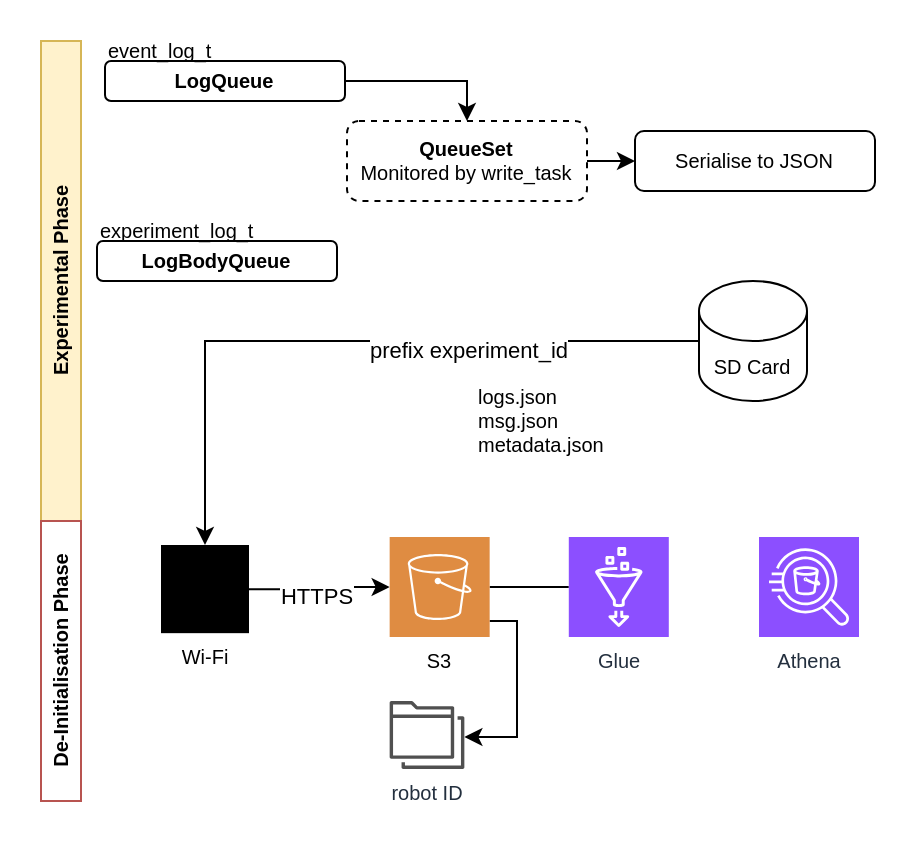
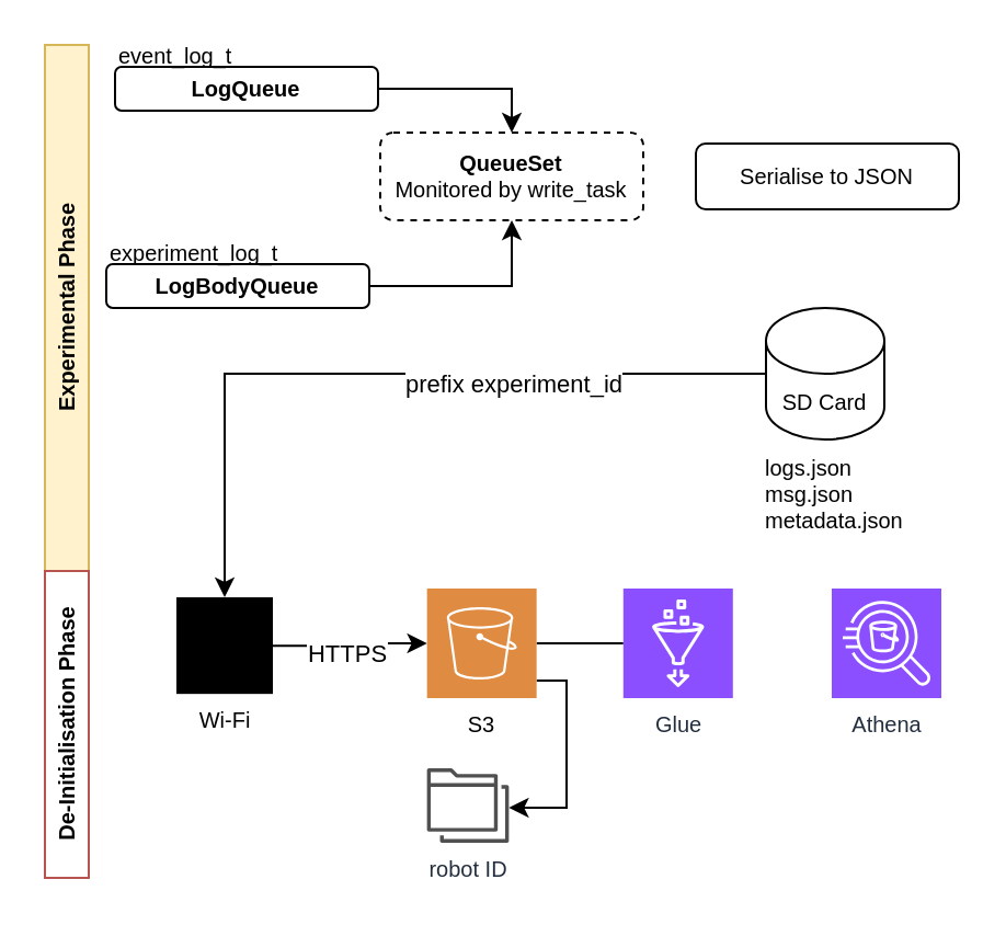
- <mxCell id="6" style="edgeStyle=orthogonalEdgeStyle;rounded=0;orthogonalLoop=1;jettySize=auto;html=1;fontSize=10;" parent="1" source="7" target="10" edge="1"><mxGeometry relative="1" as="geometry" /></mxCell>
+ <mxCell id="4" style="edgeStyle=orthogonalEdgeStyle;rounded=0;orthogonalLoop=1;jettySize=auto;html=1;entryX=0.5;entryY=1;entryDx=0;entryDy=0;fontSize=10;" parent="1" source="5" target="7" edge="1"><mxGeometry relative="1" as="geometry" /></mxCell>
- <mxCell id="14" value="logs.json&lt;br&gt;msg.json&lt;div&gt;metadata.json&lt;/div&gt;" style="text;html=1;align=left;verticalAlign=middle;whiteSpace=wrap;rounded=0;fontSize=10;" parent="1" vertex="1"><mxGeometry x="237" y="190" width="70" height="40" as="geometry" /></mxCell>
+ <mxCell id="14" value="logs.json&lt;br&gt;msg.json&lt;div&gt;metadata.json&lt;/div&gt;" style="text;html=1;align=left;verticalAlign=middle;whiteSpace=wrap;rounded=0;fontSize=10;" parent="1" vertex="1"><mxGeometry x="347" y="205" width="70" height="40" as="geometry" /></mxCell>
